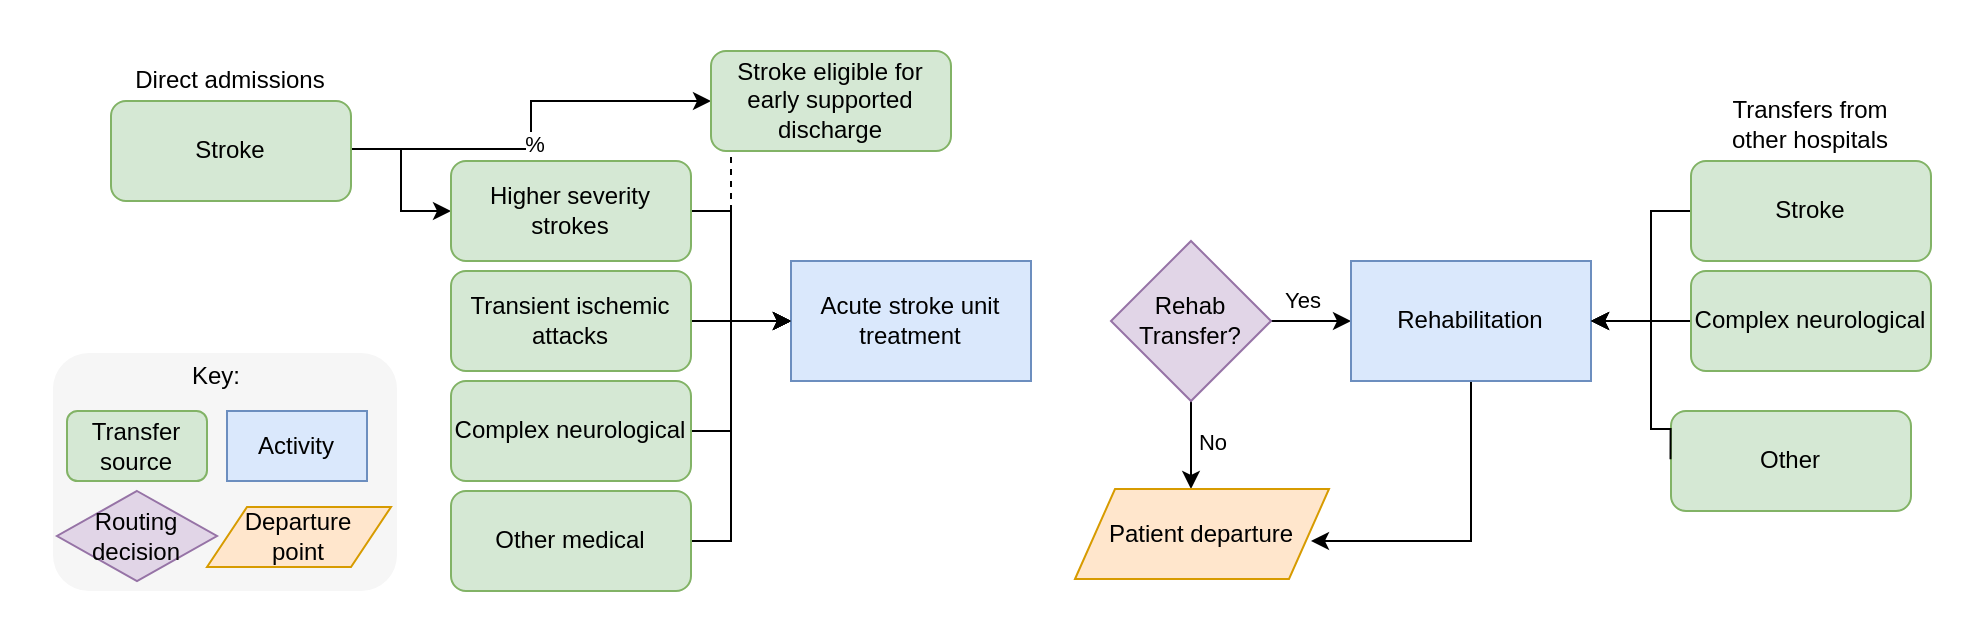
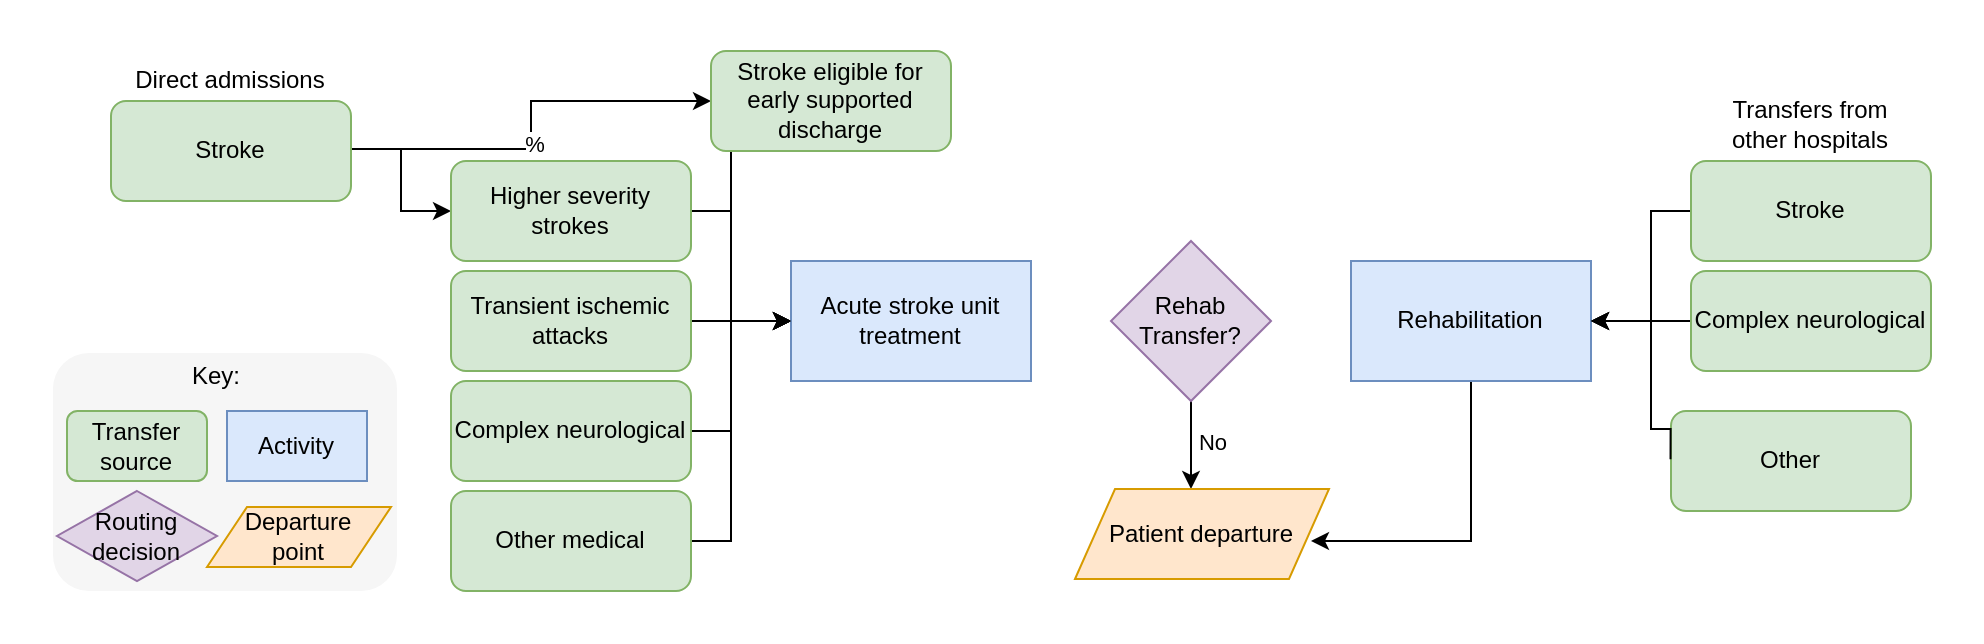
- <mxCell id="25" value="" style="edgeStyle=orthogonalEdgeStyle;rounded=0;orthogonalLoop=1;jettySize=auto;html=1;entryX=0;entryY=0.5;entryDx=0;entryDy=0;exitX=1;exitY=0.5;exitDx=0;exitDy=0;dashed=1;" edge="1" parent="1" source="31" target="12"><mxGeometry relative="1" as="geometry"><mxPoint x="385" y="45" as="targetPoint" /><Array as="points"><mxPoint x="365" y="50" /><mxPoint x="365" y="160" /></Array><mxPoint x="305" y="45" as="sourcePoint" /></mxGeometry></mxCell>
+ <mxCell id="25" value="" style="edgeStyle=orthogonalEdgeStyle;rounded=0;orthogonalLoop=1;jettySize=auto;html=1;entryX=0;entryY=0.5;entryDx=0;entryDy=0;exitX=1;exitY=0.5;exitDx=0;exitDy=0;" edge="1" parent="1" source="31" target="12"><mxGeometry relative="1" as="geometry"><mxPoint x="385" y="45" as="targetPoint" /><Array as="points"><mxPoint x="365" y="50" /><mxPoint x="365" y="160" /></Array><mxPoint x="305" y="45" as="sourcePoint" /></mxGeometry></mxCell>
- <mxCell id="13" style="edgeStyle=orthogonalEdgeStyle;rounded=0;orthogonalLoop=1;jettySize=auto;html=1;exitX=1;exitY=0.5;exitDx=0;exitDy=0;entryX=0;entryY=0.5;entryDx=0;entryDy=0;" edge="1" parent="1" source="17" target="19"><mxGeometry relative="1" as="geometry"><mxPoint x="665" y="385.13" as="targetPoint" /></mxGeometry></mxCell>
- <mxCell id="14" value="Yes" style="edgeLabel;html=1;align=center;verticalAlign=middle;resizable=0;points=[];" vertex="1" connectable="0" parent="13"><mxGeometry x="-0.232" y="1" relative="1" as="geometry"><mxPoint y="-10" as="offset" /></mxGeometry></mxCell>
